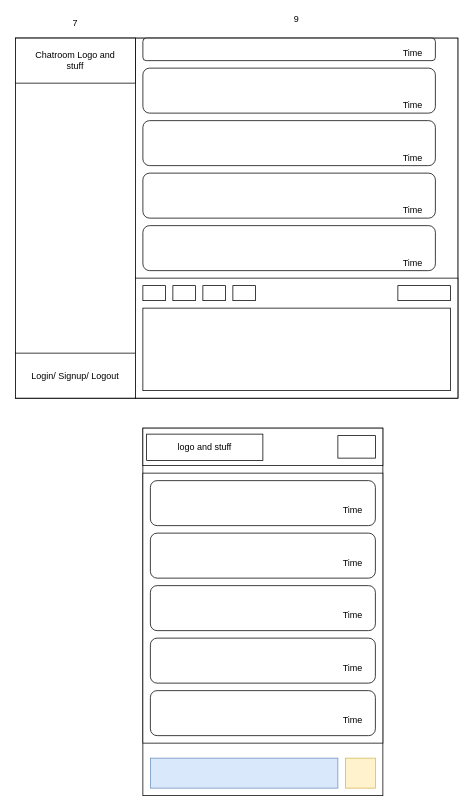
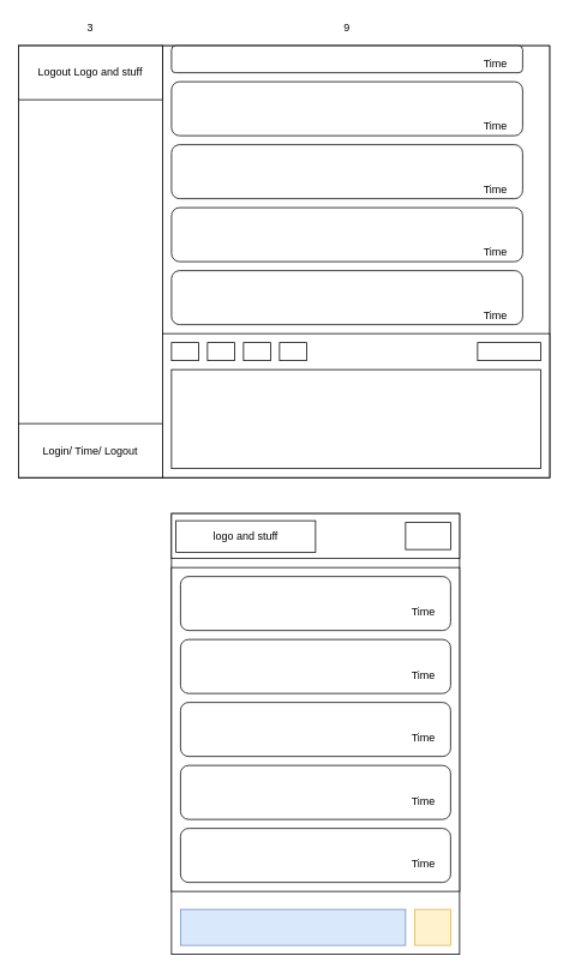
- <mxCell id="44" value="9" style="text;html=1;strokeColor=none;fillColor=none;align=center;verticalAlign=middle;whiteSpace=wrap;rounded=0;" vertex="1" parent="1"><mxGeometry x="375" y="15" width="40" height="20" as="geometry" /></mxCell>
+ <mxCell id="44" value="9" style="text;html=1;strokeColor=none;fillColor=none;align=center;verticalAlign=middle;whiteSpace=wrap;rounded=0;" vertex="1" parent="1"><mxGeometry x="365" y="20" width="40" height="20" as="geometry" /></mxCell>
- <mxCell id="43" value="7" style="text;html=1;strokeColor=none;fillColor=none;align=center;verticalAlign=middle;whiteSpace=wrap;rounded=0;" vertex="1" parent="1"><mxGeometry x="80" y="20" width="40" height="20" as="geometry" /></mxCell>
+ <mxCell id="43" value="3" style="text;html=1;strokeColor=none;fillColor=none;align=center;verticalAlign=middle;whiteSpace=wrap;rounded=0;" vertex="1" parent="1"><mxGeometry x="80" y="20" width="40" height="20" as="geometry" /></mxCell>
- <mxCell id="6" value="Chatroom Logo and stuff" style="text;html=1;strokeColor=none;fillColor=none;align=center;verticalAlign=middle;whiteSpace=wrap;rounded=0;" vertex="1" parent="1"><mxGeometry x="40" y="55" width="120" height="50" as="geometry" /></mxCell>
+ <mxCell id="6" value="Logout Logo and stuff" style="text;html=1;strokeColor=none;fillColor=none;align=center;verticalAlign=middle;whiteSpace=wrap;rounded=0;" vertex="1" parent="1"><mxGeometry x="40" y="55" width="120" height="50" as="geometry" /></mxCell>
- <mxCell id="8" value="Login/ Signup/ Logout" style="text;html=1;strokeColor=none;fillColor=none;align=center;verticalAlign=middle;whiteSpace=wrap;rounded=0;" vertex="1" parent="1"><mxGeometry x="30" y="500" width="140" as="geometry" /></mxCell>
+ <mxCell id="8" value="Login/ Time/ Logout" style="text;html=1;strokeColor=none;fillColor=none;align=center;verticalAlign=middle;whiteSpace=wrap;rounded=0;" vertex="1" parent="1"><mxGeometry x="30" y="500" width="140" as="geometry" /></mxCell>
